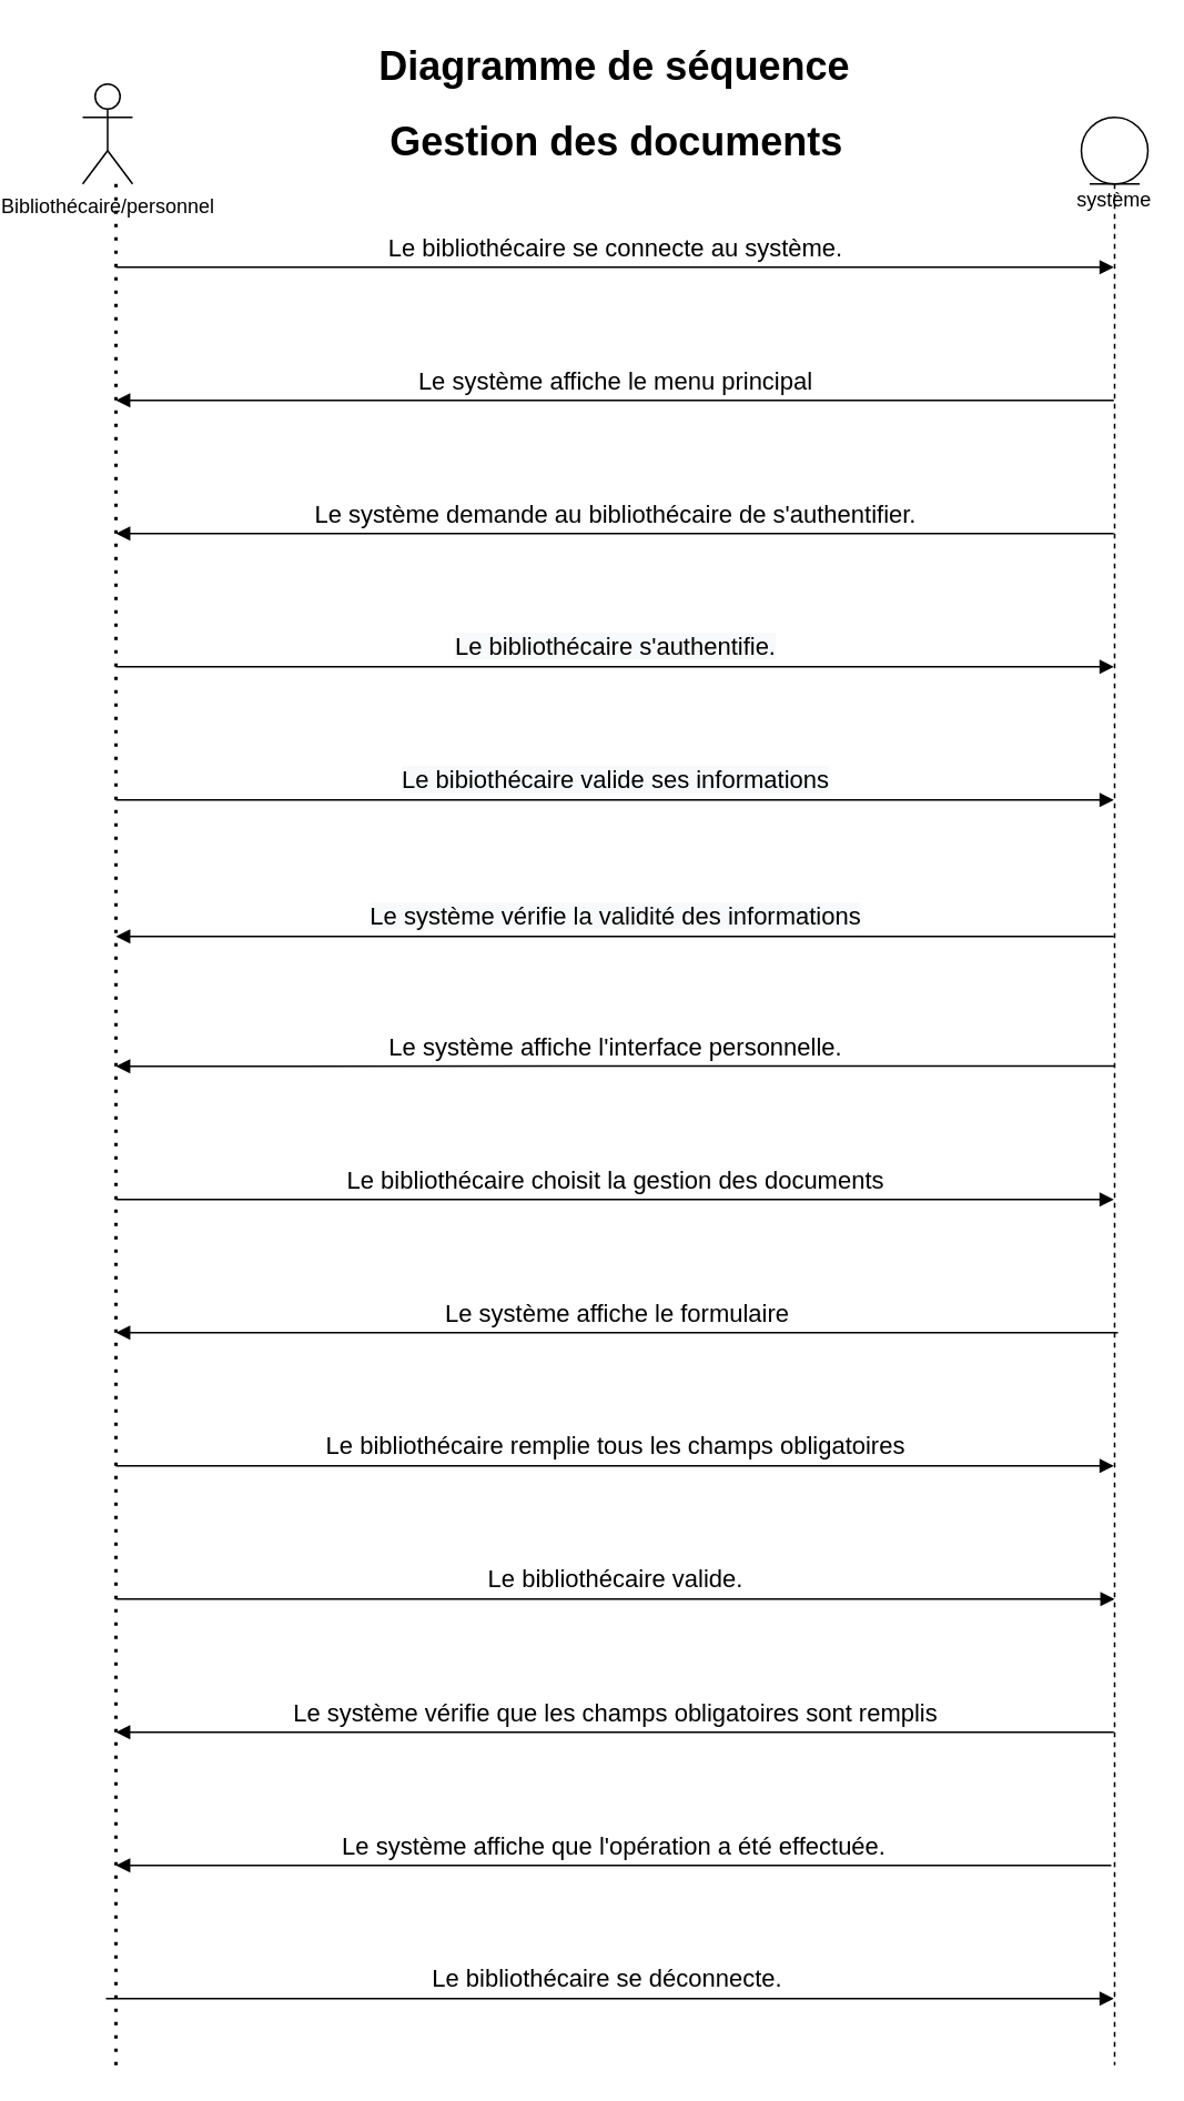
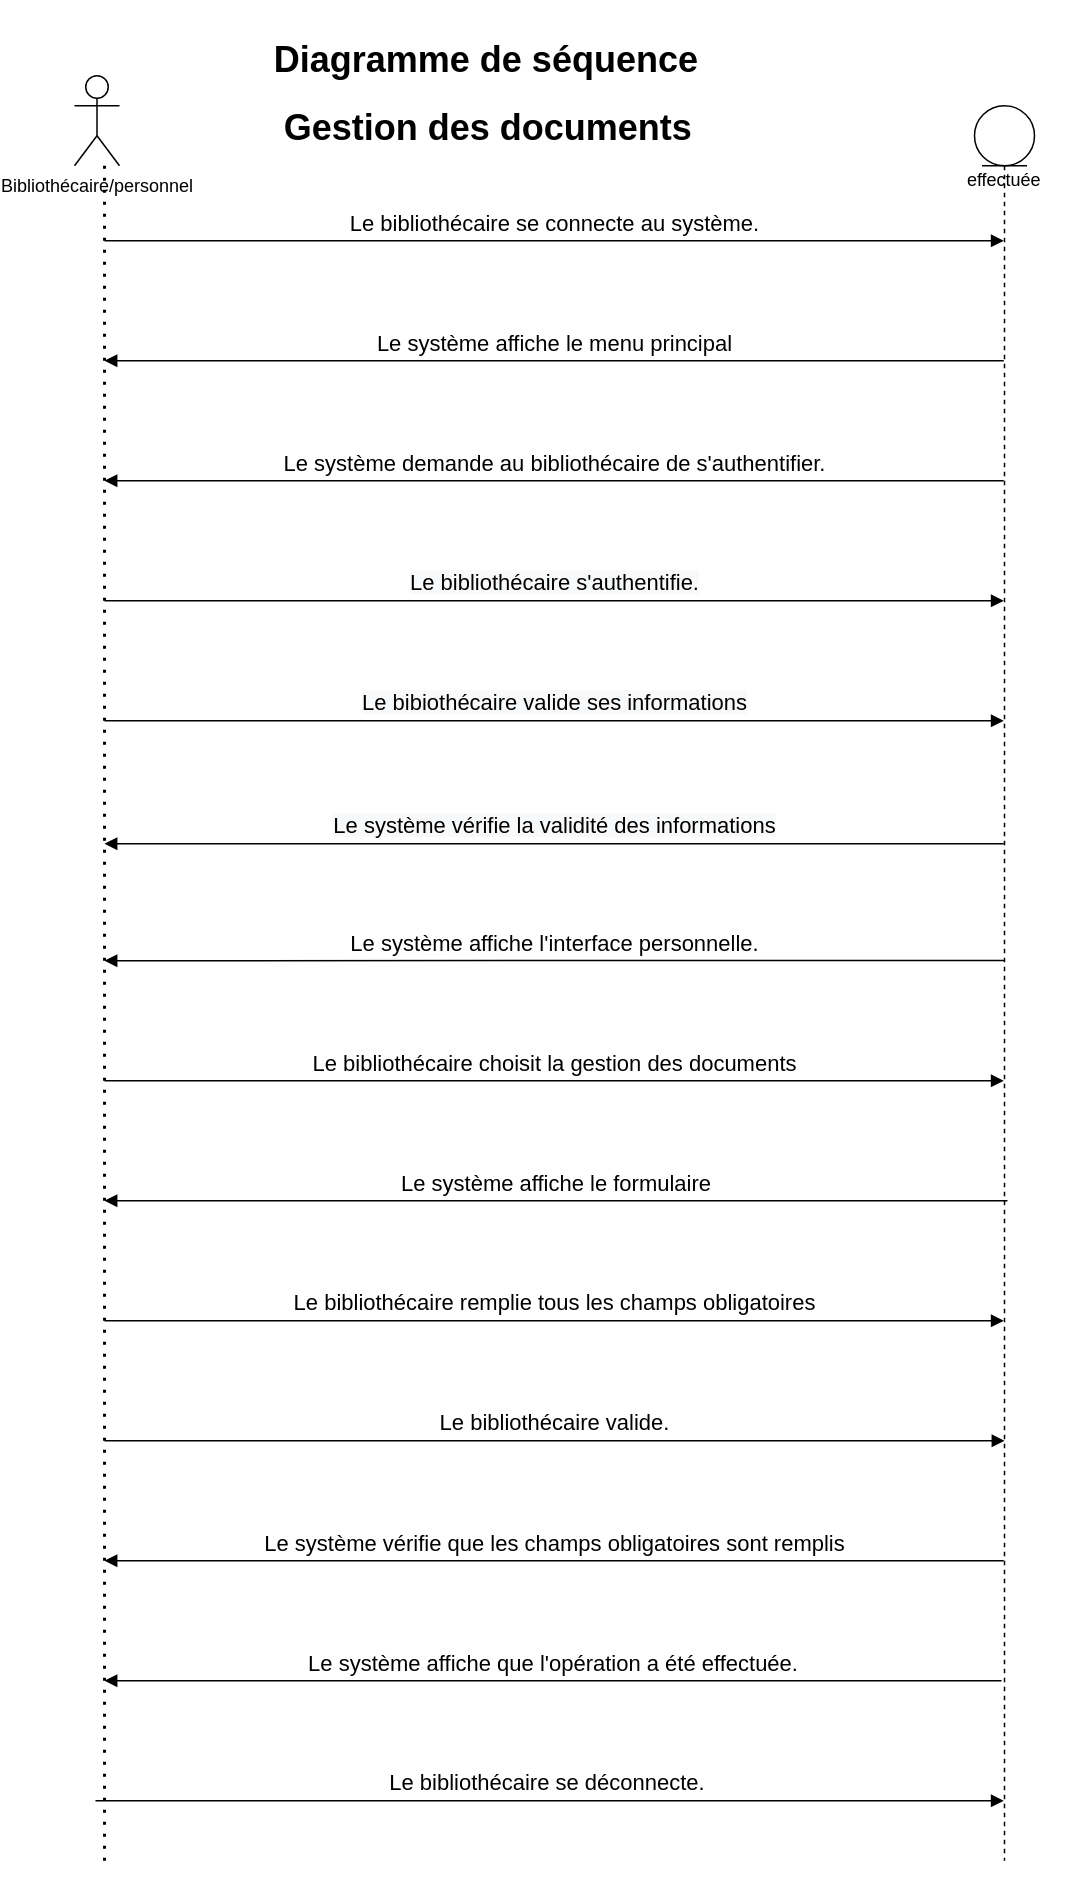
- <mxCell id="14" value="&lt;h1&gt;&amp;nbsp; &amp;nbsp; &amp;nbsp; &amp;nbsp; Diagramme de séquence&lt;/h1&gt;&lt;h1&gt;&amp;nbsp; &amp;nbsp; &amp;nbsp; &amp;nbsp; &amp;nbsp;Gestion des documents&amp;nbsp;&lt;/h1&gt;" style="text;html=1;strokeColor=none;fillColor=none;spacing=5;spacingTop=-20;whiteSpace=wrap;overflow=hidden;rounded=0;" parent="1" vertex="1"><mxGeometry x="140" y="20" width="420" height="90" as="geometry" /></mxCell>
+ <mxCell id="14" value="&lt;h1&gt;&amp;nbsp; &amp;nbsp; &amp;nbsp; &amp;nbsp; Diagramme de séquence&lt;/h1&gt;&lt;h1&gt;&amp;nbsp; &amp;nbsp; &amp;nbsp; &amp;nbsp; &amp;nbsp;Gestion des documents&amp;nbsp;&lt;/h1&gt;" style="text;html=1;strokeColor=none;fillColor=none;spacing=5;spacingTop=-20;whiteSpace=wrap;overflow=hidden;rounded=0;" parent="1" vertex="1"><mxGeometry x="95" y="20" width="420" height="90" as="geometry" /></mxCell>
- <mxCell id="3" value="système" style="shape=umlLifeline;participant=umlEntity;perimeter=lifelinePerimeter;whiteSpace=wrap;html=1;container=1;collapsible=0;recursiveResize=0;verticalAlign=top;spacingTop=36;outlineConnect=0;" parent="1" vertex="1"><mxGeometry x="620" y="70" width="40" height="1170" as="geometry" /></mxCell>
+ <mxCell id="3" value="effectuée" style="shape=umlLifeline;participant=umlEntity;perimeter=lifelinePerimeter;whiteSpace=wrap;html=1;container=1;collapsible=0;recursiveResize=0;verticalAlign=top;spacingTop=36;outlineConnect=0;" parent="1" vertex="1"><mxGeometry x="620" y="70" width="40" height="1170" as="geometry" /></mxCell>
